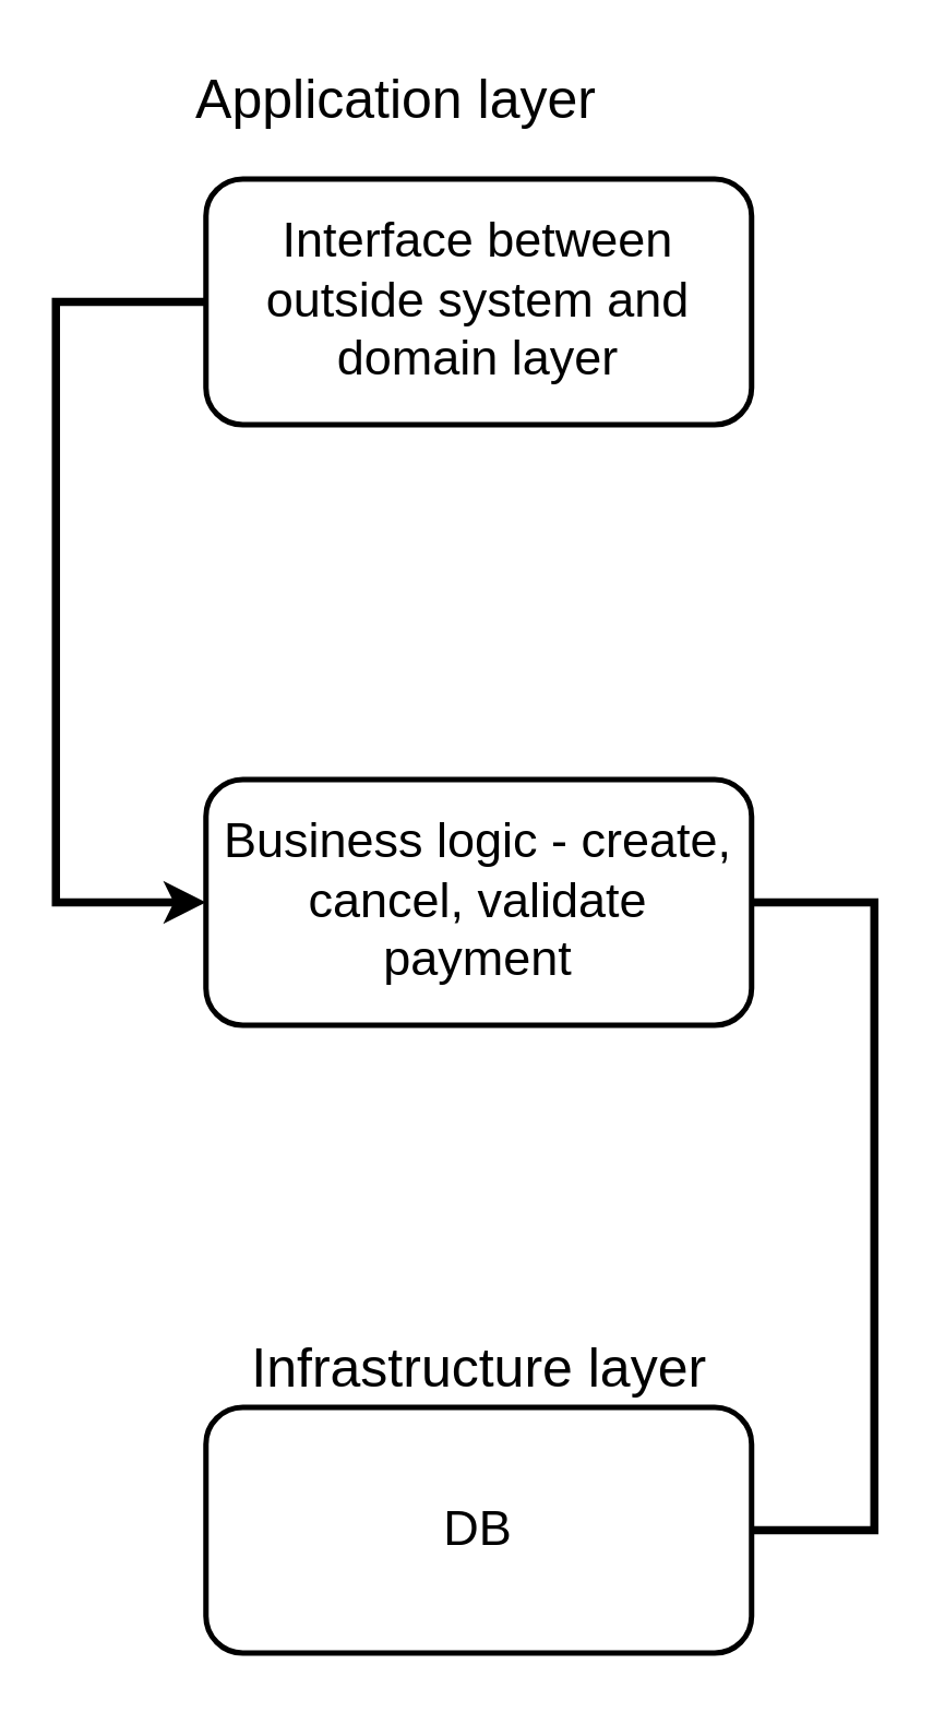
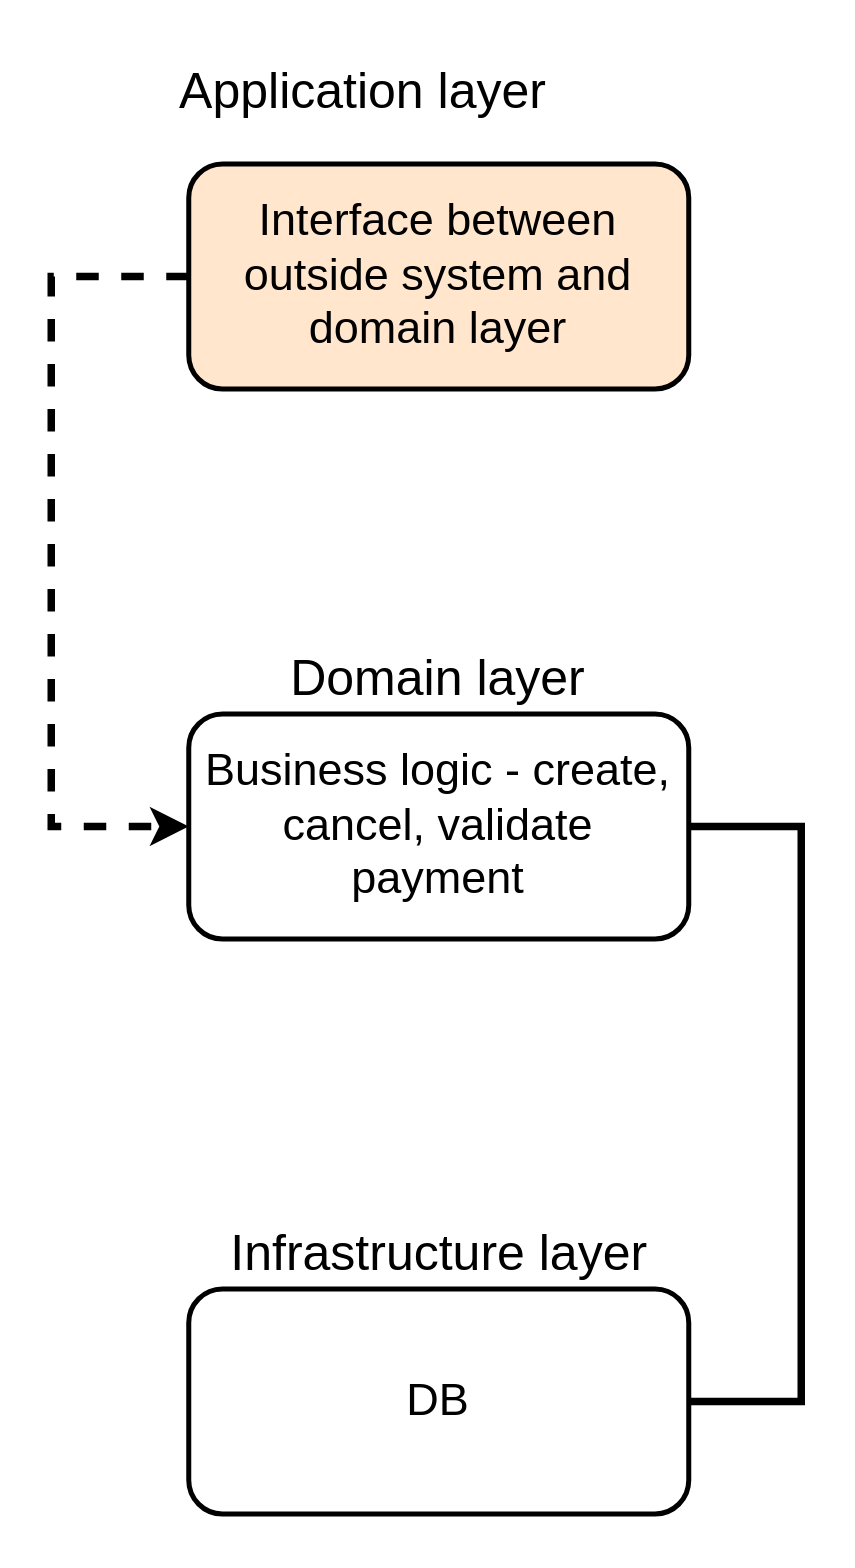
- <mxCell id="3" value="Interface between outside system and domain layer" style="rounded=1;whiteSpace=wrap;html=1;strokeWidth=2;fontSize=18;" vertex="1" parent="1"><mxGeometry x="75" y="65" width="200" height="90" as="geometry" /></mxCell>
+ <mxCell id="3" value="Interface between outside system and domain layer" style="rounded=1;whiteSpace=wrap;html=1;strokeWidth=2;fontSize=18;fillColor=#ffe6cc;" vertex="1" parent="1"><mxGeometry x="75" y="65" width="200" height="90" as="geometry" /></mxCell>
+ <mxCell id="5" value="Domain layer" style="text;html=1;strokeColor=none;fillColor=none;align=center;verticalAlign=middle;whiteSpace=wrap;rounded=0;fontSize=20;" vertex="1" parent="1"><mxGeometry x="95" y="255" width="160" height="30" as="geometry" /></mxCell>
- <mxCell id="2" style="edgeStyle=orthogonalEdgeStyle;rounded=0;orthogonalLoop=1;jettySize=auto;html=1;exitX=0;exitY=0.5;exitDx=0;exitDy=0;entryX=0;entryY=0.5;entryDx=0;entryDy=0;spacing=2;strokeWidth=3;" edge="1" parent="1" source="3" target="7"><mxGeometry relative="1" as="geometry"><Array as="points"><mxPoint x="20" y="110" /><mxPoint x="20" y="330" /></Array></mxGeometry></mxCell>
+ <mxCell id="2" style="edgeStyle=orthogonalEdgeStyle;rounded=0;orthogonalLoop=1;jettySize=auto;html=1;exitX=0;exitY=0.5;exitDx=0;exitDy=0;entryX=0;entryY=0.5;entryDx=0;entryDy=0;spacing=2;strokeWidth=3;dashed=1;" edge="1" parent="1" source="3" target="7"><mxGeometry relative="1" as="geometry"><Array as="points"><mxPoint x="20" y="110" /><mxPoint x="20" y="330" /></Array></mxGeometry></mxCell>
